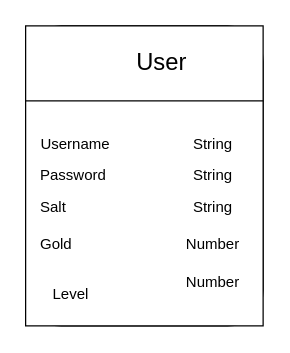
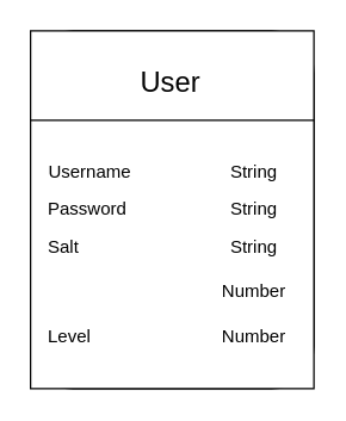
- <mxCell id="5" value="&lt;font style=&quot;font-size: 19px;&quot;&gt;User&lt;/font&gt;" style="text;html=1;strokeColor=none;fillColor=none;align=center;verticalAlign=middle;whiteSpace=wrap;rounded=0;" vertex="1" parent="1"><mxGeometry x="84" y="35" width="90" height="30" as="geometry" /></mxCell>
+ <mxCell id="5" value="&lt;font style=&quot;font-size: 19px;&quot;&gt;User&lt;/font&gt;" style="text;html=1;strokeColor=none;fillColor=none;align=center;verticalAlign=middle;whiteSpace=wrap;rounded=0;" vertex="1" parent="1"><mxGeometry x="69" y="40" width="90" height="30" as="geometry" /></mxCell>
- <mxCell id="13" value="Gold" style="text;html=1;strokeColor=none;fillColor=none;align=left;verticalAlign=middle;whiteSpace=wrap;rounded=0;" vertex="1" parent="1"><mxGeometry x="30" y="180" width="60" height="30" as="geometry" /></mxCell>
- <mxCell id="15" value="Level" style="text;html=1;strokeColor=none;fillColor=none;align=left;verticalAlign=middle;whiteSpace=wrap;rounded=0;" vertex="1" parent="1"><mxGeometry x="40" y="220" width="60" height="30" as="geometry" /></mxCell>
+ <mxCell id="15" value="Level" style="text;html=1;strokeColor=none;fillColor=none;align=left;verticalAlign=middle;whiteSpace=wrap;rounded=0;" vertex="1" parent="1"><mxGeometry x="30" y="210" width="60" height="30" as="geometry" /></mxCell>
